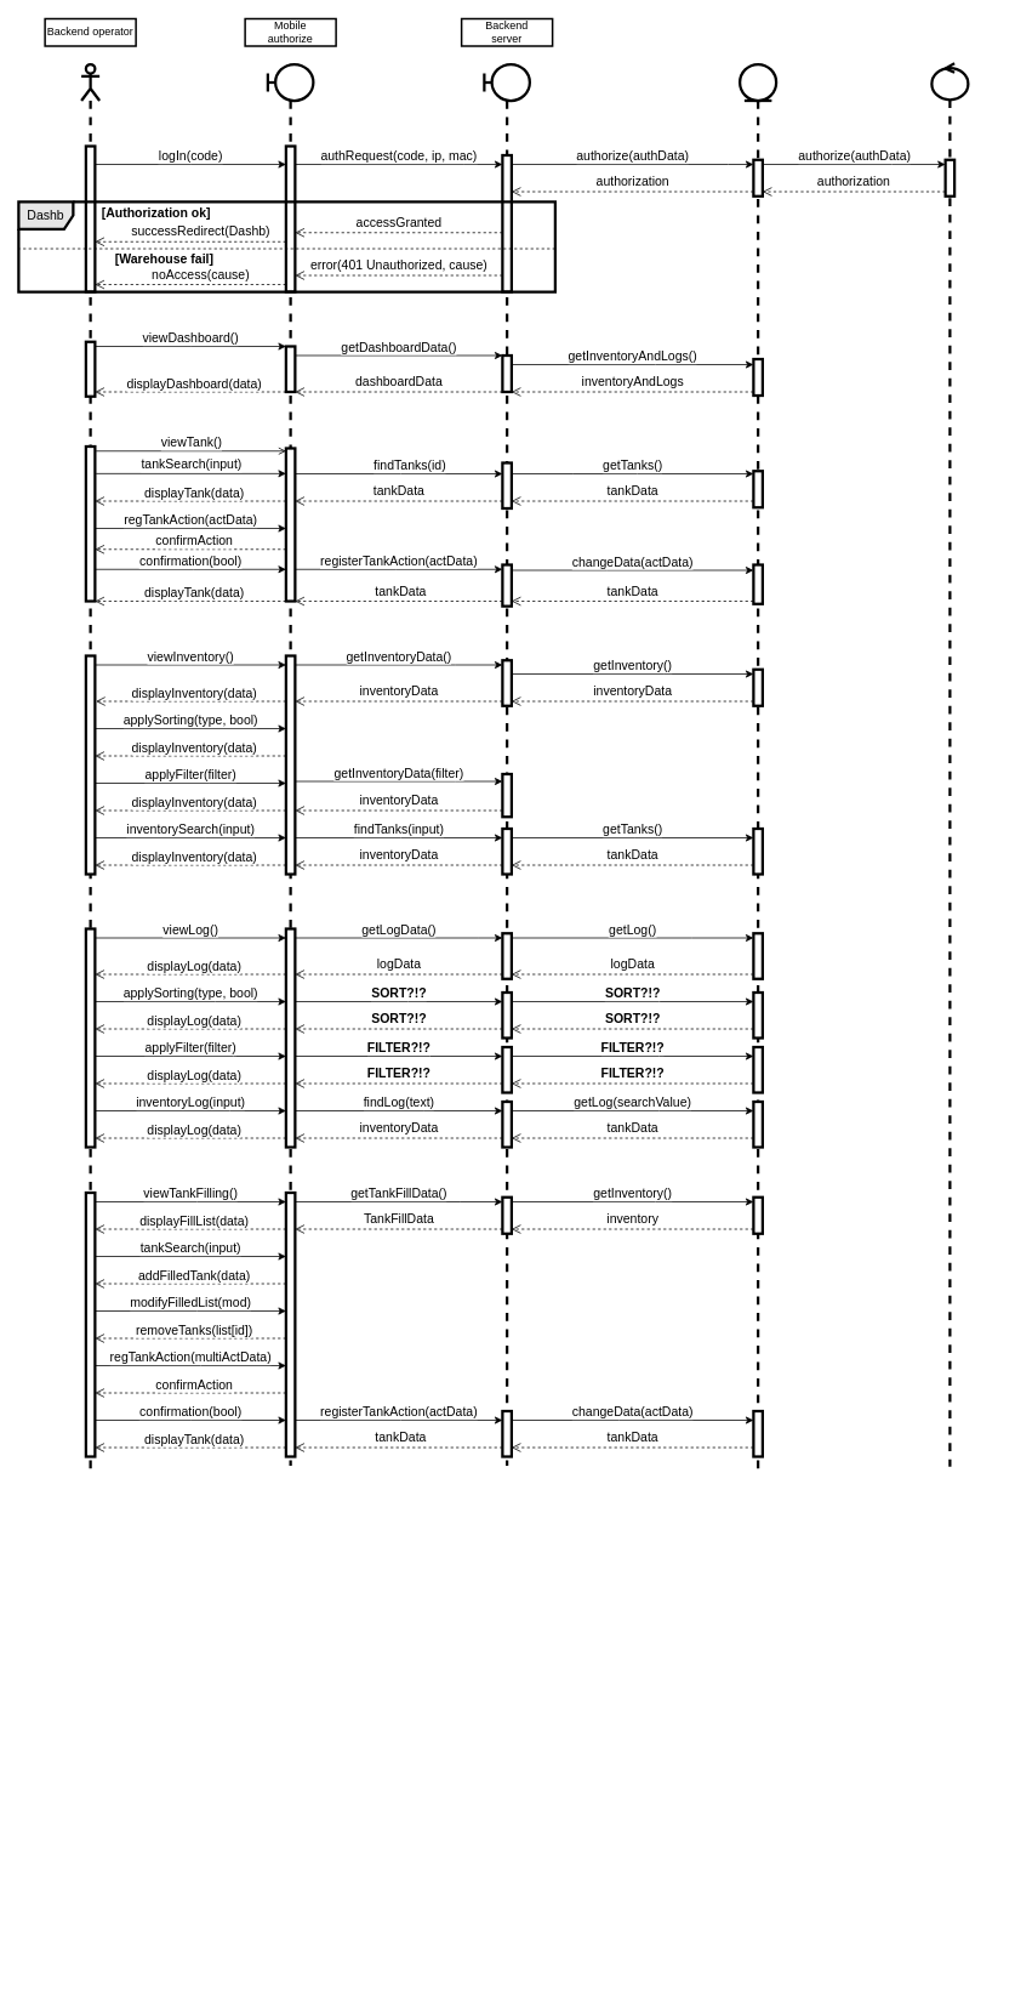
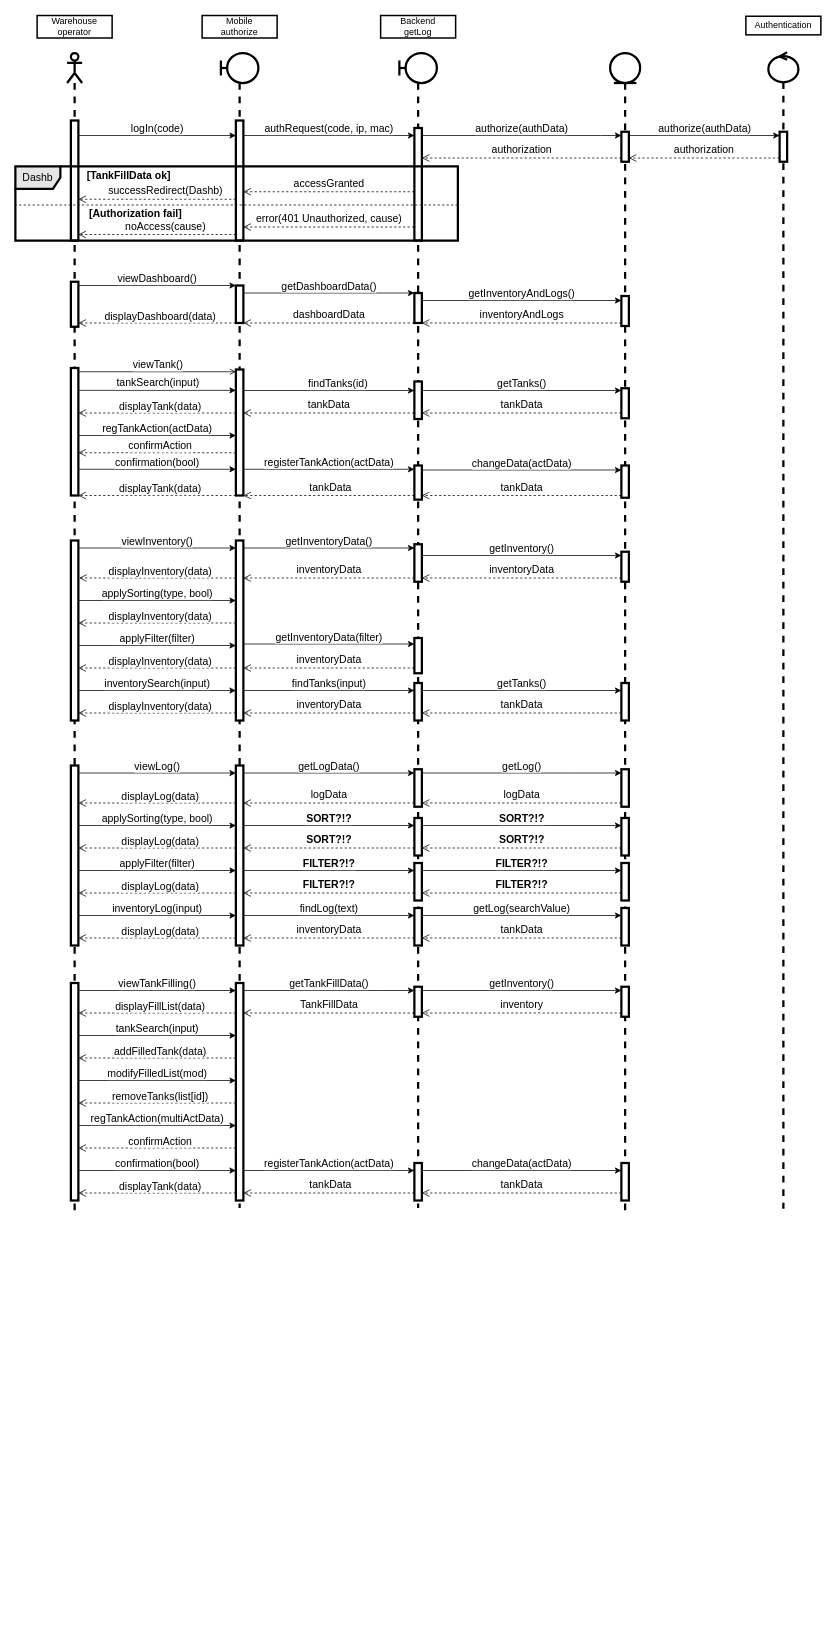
+ <mxCell id="113" value="&lt;font&gt;Authentication&lt;/font&gt;" style="text;html=1;strokeColor=default;fillColor=none;align=center;verticalAlign=middle;whiteSpace=wrap;rounded=0;fontColor=#000000;strokeWidth=2;" parent="110" vertex="1"><mxGeometry width="100" height="24.8" as="geometry" /></mxCell>
- <mxCell id="7" value="Backend operator" style="text;html=1;strokeColor=default;fillColor=none;align=center;verticalAlign=middle;whiteSpace=wrap;rounded=0;strokeWidth=2;" parent="2" vertex="1"><mxGeometry width="100" height="30" as="geometry" /></mxCell>
+ <mxCell id="7" value="Warehouse operator" style="text;html=1;strokeColor=default;fillColor=none;align=center;verticalAlign=middle;whiteSpace=wrap;rounded=0;strokeWidth=2;" parent="2" vertex="1"><mxGeometry width="100" height="30" as="geometry" /></mxCell>
- <mxCell id="84" value="&lt;div&gt;Backend&lt;/div&gt;&lt;div&gt;server&lt;br&gt;&lt;/div&gt;" style="text;html=1;strokeColor=default;fillColor=none;align=center;verticalAlign=middle;whiteSpace=wrap;rounded=0;strokeWidth=2;" parent="76" vertex="1"><mxGeometry width="100" height="30" as="geometry" /></mxCell>
+ <mxCell id="84" value="&lt;div&gt;Backend&lt;/div&gt;&lt;div&gt;getLog&lt;br&gt;&lt;/div&gt;" style="text;html=1;strokeColor=default;fillColor=none;align=center;verticalAlign=middle;whiteSpace=wrap;rounded=0;strokeWidth=2;" parent="76" vertex="1"><mxGeometry width="100" height="30" as="geometry" /></mxCell>
- <mxCell id="116" value="&lt;b&gt;[Authorization ok]&lt;/b&gt;" style="text;html=1;align=center;verticalAlign=middle;resizable=0;points=[];autosize=1;strokeColor=none;fillColor=none;fontSize=14;" parent="114" vertex="1"><mxGeometry x="81.089" y="-2.97" width="140" height="30" as="geometry" /></mxCell>
+ <mxCell id="116" value="&lt;b&gt;[TankFillData ok]&lt;/b&gt;" style="text;html=1;align=center;verticalAlign=middle;resizable=0;points=[];autosize=1;strokeColor=none;fillColor=none;fontSize=14;" parent="114" vertex="1"><mxGeometry x="81.089" y="-2.97" width="140" height="30" as="geometry" /></mxCell>
- <mxCell id="117" value="&lt;b&gt;[Warehouse fail]&lt;/b&gt;" style="text;html=1;align=center;verticalAlign=middle;resizable=0;points=[];autosize=1;strokeColor=none;fillColor=none;fontSize=14;" parent="114" vertex="1"><mxGeometry x="84.626" y="47.52" width="150" height="30" as="geometry" /></mxCell>
+ <mxCell id="117" value="&lt;b&gt;[Authorization fail]&lt;/b&gt;" style="text;html=1;align=center;verticalAlign=middle;resizable=0;points=[];autosize=1;strokeColor=none;fillColor=none;fontSize=14;" parent="114" vertex="1"><mxGeometry x="84.626" y="47.52" width="150" height="30" as="geometry" /></mxCell>
